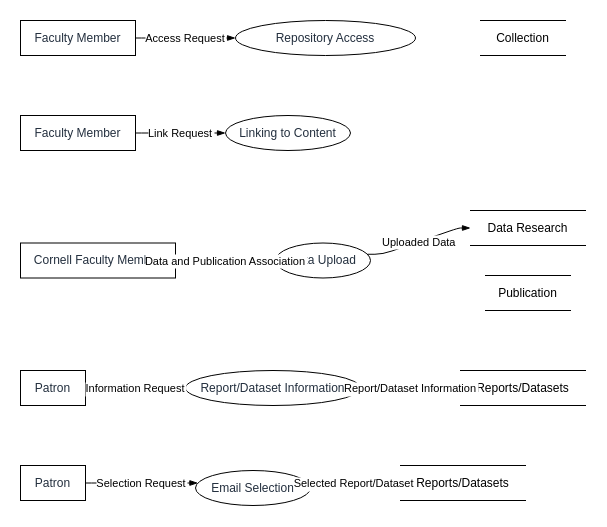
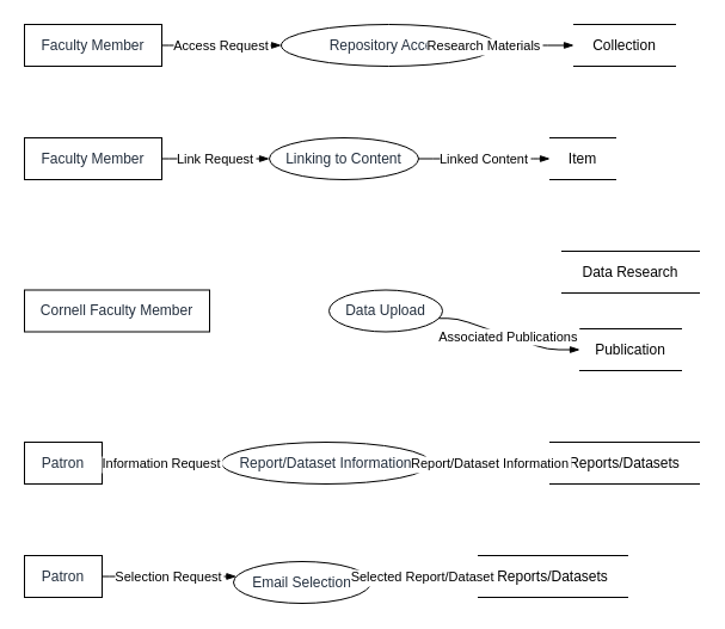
+ <mxCell id="19" value="Research Materials" style="endArrow=blockThin;endFill=1;fontSize=11;orthogonal=1;noEdgeStyle=1;" edge="1" parent="1" source="3" target="4"><mxGeometry relative="1" as="geometry"><Array as="points"><mxPoint x="372" y="37.5" /><mxPoint x="448" y="37.5" /></Array></mxGeometry></mxCell>
+ <mxCell id="21" value="Linked Content" style="endArrow=blockThin;endFill=1;fontSize=11;orthogonal=1;noEdgeStyle=1;" edge="1" parent="1" source="6" target="7"><mxGeometry relative="1" as="geometry"><Array as="points"><mxPoint x="372" y="132.5" /><mxPoint x="448" y="132.5" /></Array></mxGeometry></mxCell>
+ <mxCell id="7" value="Item" style="html=1;dashed=0;whiteSpace=wrap;shape=partialRectangle;right=0;left=0;" vertex="1" parent="1"><mxGeometry x="460" y="115" width="55" height="35" as="geometry" /></mxCell>
- <mxCell id="23" value="Uploaded Data" style="endArrow=blockThin;endFill=1;fontSize=11;orthogonal=1;noEdgeStyle=1;" edge="1" parent="1" source="9" target="10"><mxGeometry relative="1" as="geometry"><Array as="points"><mxPoint x="382" y="253.75" /><mxPoint x="458" y="227.5" /></Array></mxGeometry></mxCell>
- <mxCell id="22" value="Data and Publication Association" style="endArrow=blockThin;endFill=1;fontSize=11;orthogonal=1;noEdgeStyle=1;" edge="1" parent="1" source="8" target="9"><mxGeometry relative="1" as="geometry"><Array as="points"><mxPoint x="187" y="260" /><mxPoint x="263" y="260" /></Array></mxGeometry></mxCell>
+ <mxCell id="24" value="Associated Publications" style="endArrow=blockThin;endFill=1;fontSize=11;orthogonal=1;noEdgeStyle=1;" edge="1" parent="1" source="9" target="11"><mxGeometry relative="1" as="geometry"><Array as="points"><mxPoint x="382" y="266.25" /><mxPoint x="458" y="292.5" /></Array></mxGeometry></mxCell>
